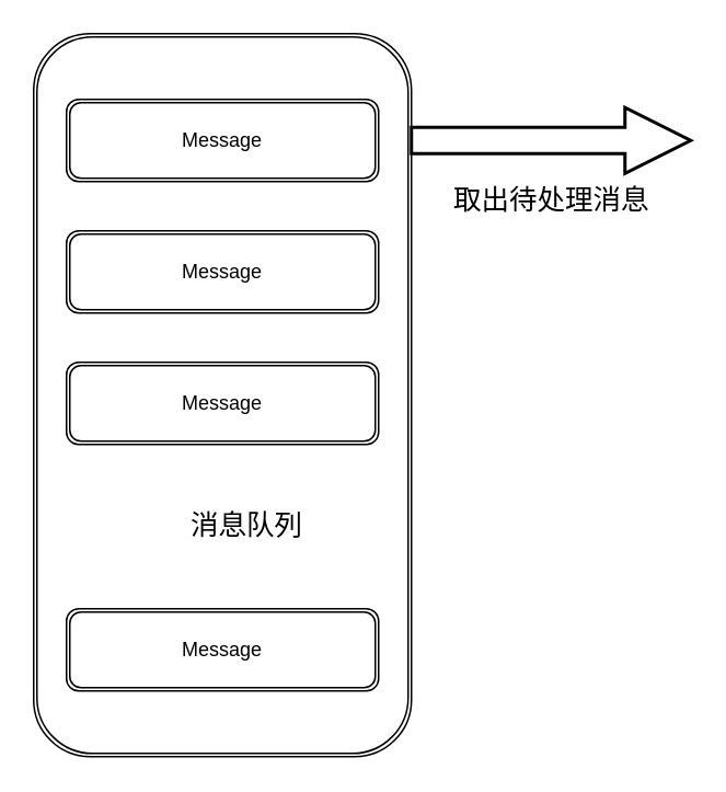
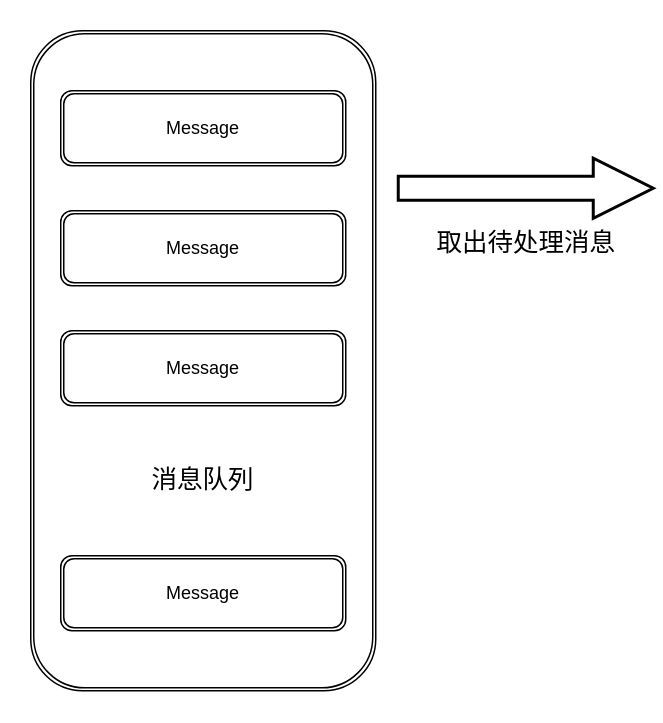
- <mxCell id="8" value="取出待处理消息" style="verticalLabelPosition=bottom;verticalAlign=top;html=1;strokeWidth=2;shape=mxgraph.arrows2.arrow;dy=0.6;dx=40;notch=0;fontSize=17;" vertex="1" parent="1"><mxGeometry x="250" y="65" width="170" height="40" as="geometry" /></mxCell>
+ <mxCell id="8" value="取出待处理消息" style="verticalLabelPosition=bottom;verticalAlign=top;html=1;strokeWidth=2;shape=mxgraph.arrows2.arrow;dy=0.6;dx=40;notch=0;fontSize=17;" vertex="1" parent="1"><mxGeometry x="265" y="105" width="170" height="40" as="geometry" /></mxCell>
- <mxCell id="7" value="&lt;font style=&quot;font-size: 17px&quot;&gt;消息队列&lt;/font&gt;" style="text;html=1;strokeColor=none;fillColor=none;align=center;verticalAlign=middle;whiteSpace=wrap;rounded=0;" vertex="1" parent="1"><mxGeometry x="75" y="280" width="150" height="80" as="geometry" /></mxCell>
+ <mxCell id="7" value="&lt;font style=&quot;font-size: 17px&quot;&gt;消息队列&lt;/font&gt;" style="text;html=1;strokeColor=none;fillColor=none;align=center;verticalAlign=middle;whiteSpace=wrap;rounded=0;" vertex="1" parent="1"><mxGeometry x="60" y="280" width="150" height="80" as="geometry" /></mxCell>
